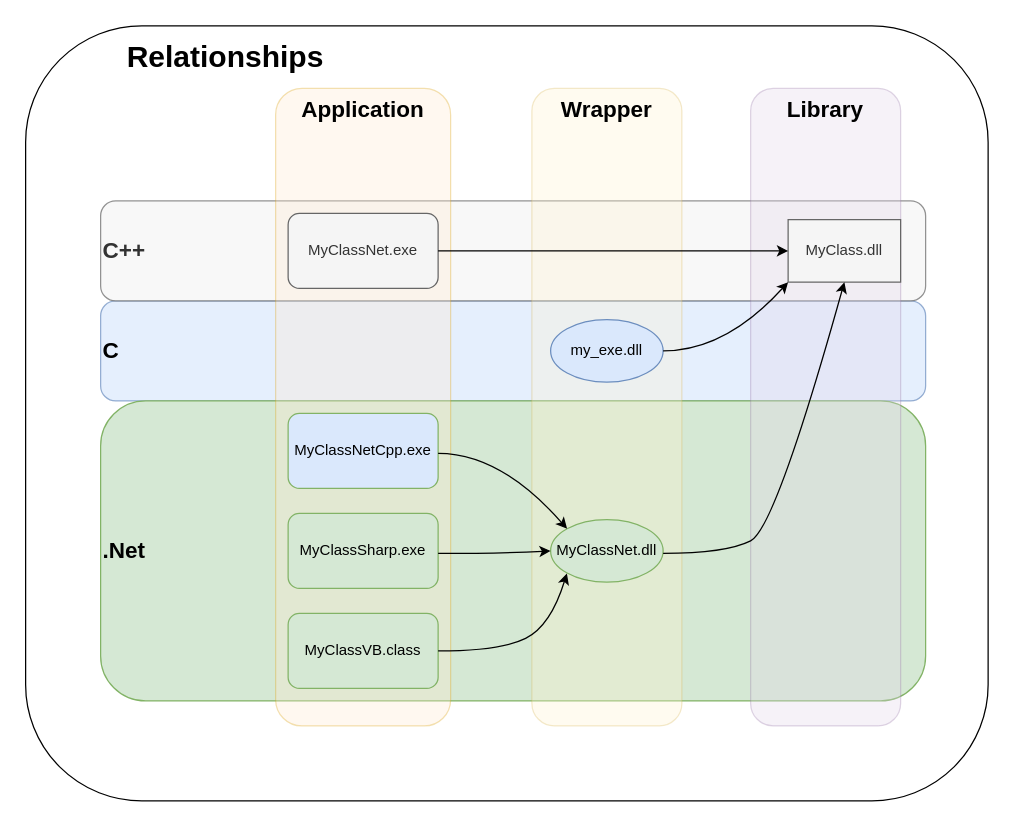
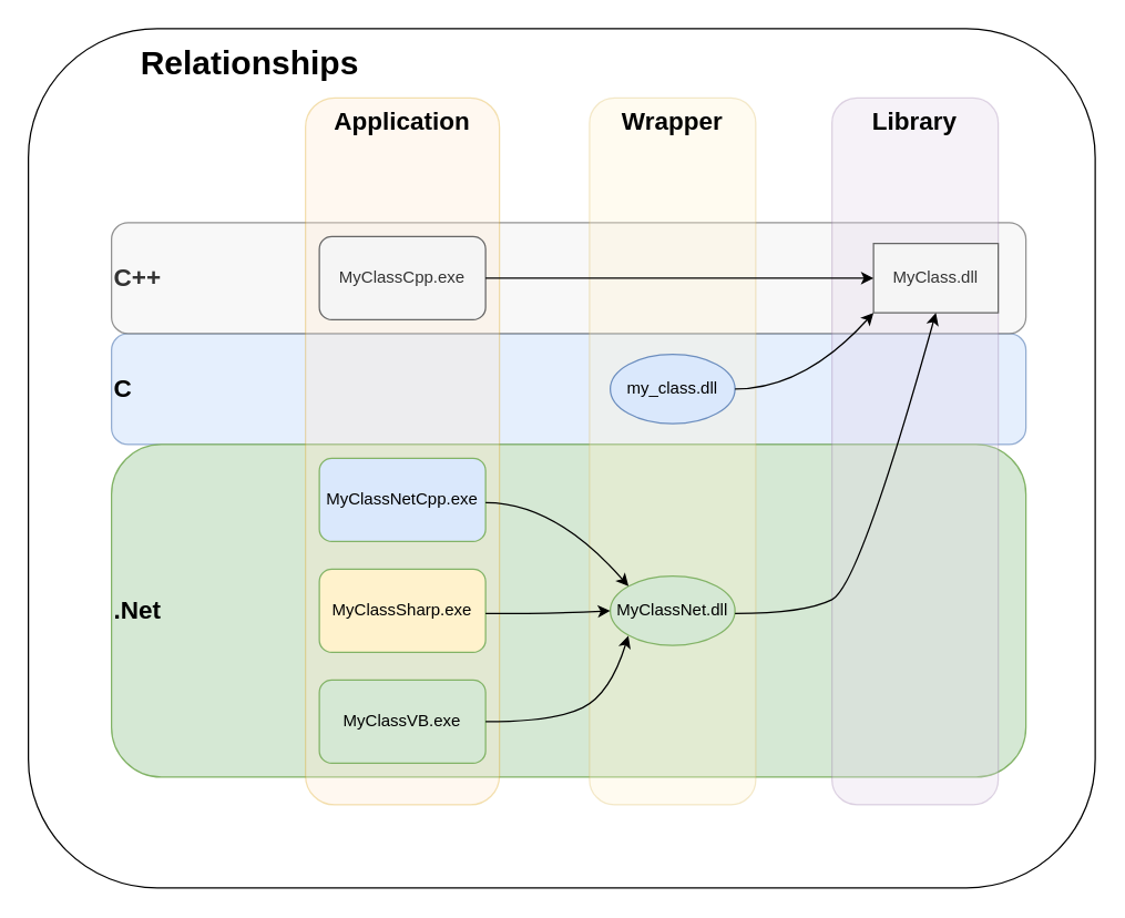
- <mxCell id="10" value="MyClassNet.exe" style="rounded=1;whiteSpace=wrap;html=1;fillColor=#f5f5f5;fontColor=#333333;strokeColor=#666666;" vertex="1" parent="1"><mxGeometry x="230" y="170" width="120" height="60" as="geometry" /></mxCell>
+ <mxCell id="10" value="MyClassCpp.exe" style="rounded=1;whiteSpace=wrap;html=1;fillColor=#f5f5f5;fontColor=#333333;strokeColor=#666666;" vertex="1" parent="1"><mxGeometry x="230" y="170" width="120" height="60" as="geometry" /></mxCell>
- <mxCell id="9" value="my_exe.dll" style="ellipse;whiteSpace=wrap;html=1;fillColor=#dae8fc;strokeColor=#6c8ebf;" vertex="1" parent="1"><mxGeometry x="440" y="255" width="90" height="50" as="geometry" /></mxCell>
+ <mxCell id="9" value="my_class.dll" style="ellipse;whiteSpace=wrap;html=1;fillColor=#dae8fc;strokeColor=#6c8ebf;" vertex="1" parent="1"><mxGeometry x="440" y="255" width="90" height="50" as="geometry" /></mxCell>
- <mxCell id="12" value="MyClassSharp.exe" style="rounded=1;whiteSpace=wrap;html=1;fillColor=#d5e8d4;strokeColor=#82b366;" vertex="1" parent="1"><mxGeometry x="230" y="410" width="120" height="60" as="geometry" /></mxCell>
+ <mxCell id="12" value="MyClassSharp.exe" style="rounded=1;whiteSpace=wrap;html=1;fillColor=#fff2cc;strokeColor=#82b366;" vertex="1" parent="1"><mxGeometry x="230" y="410" width="120" height="60" as="geometry" /></mxCell>
- <mxCell id="13" value="MyClassVB.class" style="rounded=1;whiteSpace=wrap;html=1;fillColor=#d5e8d4;strokeColor=#82b366;" vertex="1" parent="1"><mxGeometry x="230" y="490" width="120" height="60" as="geometry" /></mxCell>
+ <mxCell id="13" value="MyClassVB.exe" style="rounded=1;whiteSpace=wrap;html=1;fillColor=#d5e8d4;strokeColor=#82b366;" vertex="1" parent="1"><mxGeometry x="230" y="490" width="120" height="60" as="geometry" /></mxCell>
